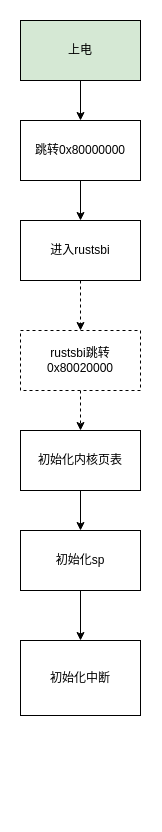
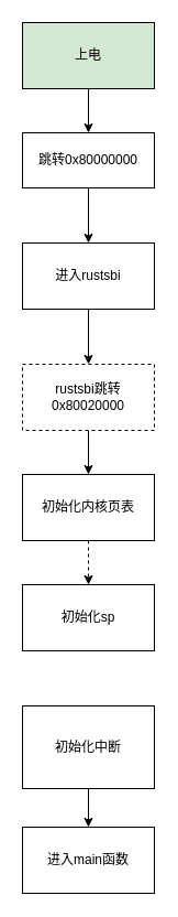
- <mxCell id="5" value="跳转0x80000000" style="rounded=0;whiteSpace=wrap;html=1;" vertex="1" parent="1"><mxGeometry x="20" y="120" width="120" height="60" as="geometry" /></mxCell>
+ <mxCell id="5" value="跳转0x80000000" style="rounded=0;whiteSpace=wrap;html=1;" vertex="1" parent="1"><mxGeometry x="20" y="120" width="120" height="50" as="geometry" /></mxCell>
- <mxCell id="6" style="edgeStyle=orthogonalEdgeStyle;rounded=0;orthogonalLoop=1;jettySize=auto;html=1;entryX=0.5;entryY=0;entryDx=0;entryDy=0;dashed=1;" edge="1" parent="1" source="7" target="9"><mxGeometry relative="1" as="geometry" /></mxCell>
+ <mxCell id="6" style="edgeStyle=orthogonalEdgeStyle;rounded=0;orthogonalLoop=1;jettySize=auto;html=1;entryX=0.5;entryY=0;entryDx=0;entryDy=0;" edge="1" parent="1" source="7" target="9"><mxGeometry relative="1" as="geometry" /></mxCell>
- <mxCell id="8" style="edgeStyle=orthogonalEdgeStyle;rounded=0;orthogonalLoop=1;jettySize=auto;html=1;entryX=0.5;entryY=0;entryDx=0;entryDy=0;dashed=1;" edge="1" parent="1" source="9" target="11"><mxGeometry relative="1" as="geometry" /></mxCell>
+ <mxCell id="8" style="edgeStyle=orthogonalEdgeStyle;rounded=0;orthogonalLoop=1;jettySize=auto;html=1;entryX=0.5;entryY=0;entryDx=0;entryDy=0;" edge="1" parent="1" source="9" target="11"><mxGeometry relative="1" as="geometry" /></mxCell>
- <mxCell id="10" style="edgeStyle=orthogonalEdgeStyle;rounded=0;orthogonalLoop=1;jettySize=auto;html=1;entryX=0.5;entryY=0;entryDx=0;entryDy=0;" edge="1" parent="1" source="11" target="13"><mxGeometry relative="1" as="geometry" /></mxCell>
+ <mxCell id="10" style="edgeStyle=orthogonalEdgeStyle;rounded=0;orthogonalLoop=1;jettySize=auto;html=1;entryX=0.5;entryY=0;entryDx=0;entryDy=0;dashed=1;" edge="1" parent="1" source="11" target="13"><mxGeometry relative="1" as="geometry" /></mxCell>
- <mxCell id="12" style="edgeStyle=orthogonalEdgeStyle;rounded=0;orthogonalLoop=1;jettySize=auto;html=1;" edge="1" parent="1" source="13" target="15"><mxGeometry relative="1" as="geometry" /></mxCell>
+ <mxCell id="14" style="edgeStyle=orthogonalEdgeStyle;rounded=0;orthogonalLoop=1;jettySize=auto;html=1;entryX=0.5;entryY=0;entryDx=0;entryDy=0;" edge="1" parent="1" source="15" target="16"><mxGeometry relative="1" as="geometry" /></mxCell>
+ <mxCell id="16" value="进入main函数" style="rounded=0;whiteSpace=wrap;html=1;" vertex="1" parent="1"><mxGeometry x="20" y="750" width="120" height="60" as="geometry" /></mxCell>
